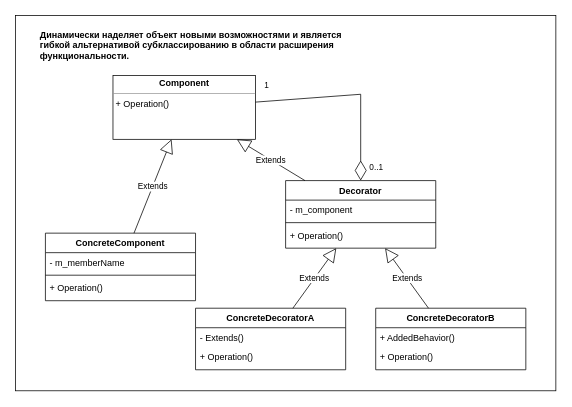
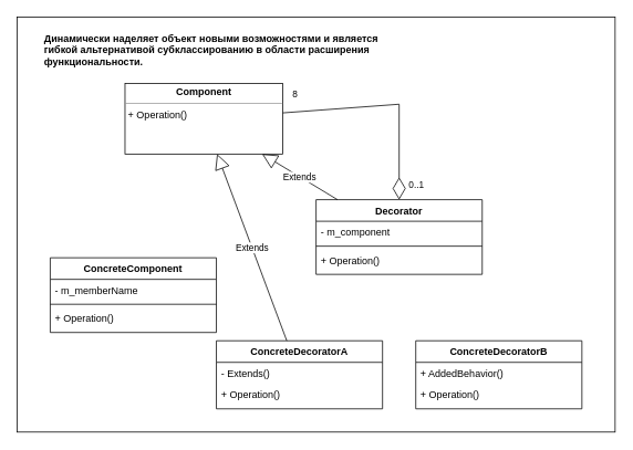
- <mxCell id="25" value="1" style="edgeLabel;resizable=0;html=1;align=left;verticalAlign=top;" connectable="0" vertex="1" parent="1"><mxGeometry x="350" y="100" as="geometry" /></mxCell>
+ <mxCell id="25" value="8" style="edgeLabel;resizable=0;html=1;align=left;verticalAlign=top;" connectable="0" vertex="1" parent="1"><mxGeometry x="350" y="100" as="geometry" /></mxCell>
- <mxCell id="15" value="Extends" style="endArrow=block;endSize=16;endFill=0;html=1;rounded=0;" edge="1" parent="1" source="4" target="8"><mxGeometry width="160" relative="1" as="geometry"><mxPoint x="190" y="350" as="sourcePoint" /><mxPoint x="350" y="350" as="targetPoint" /></mxGeometry></mxCell>
- <mxCell id="23" value="Extends" style="endArrow=block;endSize=16;endFill=0;html=1;rounded=0;" edge="1" parent="1" source="16" target="10"><mxGeometry width="160" relative="1" as="geometry"><mxPoint x="547.692" y="370" as="sourcePoint" /><mxPoint x="492.308" y="330" as="targetPoint" /></mxGeometry></mxCell>
+ <mxCell id="23" value="Extends" style="endArrow=block;endSize=16;endFill=0;html=1;rounded=0;" edge="1" parent="1" source="16" target="8"><mxGeometry width="160" relative="1" as="geometry"><mxPoint x="547.692" y="370" as="sourcePoint" /><mxPoint x="492.308" y="330" as="targetPoint" /></mxGeometry></mxCell>
- <mxCell id="22" value="Extends" style="endArrow=block;endSize=16;endFill=0;html=1;rounded=0;" edge="1" parent="1" source="19" target="10"><mxGeometry width="160" relative="1" as="geometry"><mxPoint x="377.5" y="240" as="sourcePoint" /><mxPoint x="284.167" y="160" as="targetPoint" /></mxGeometry></mxCell>
